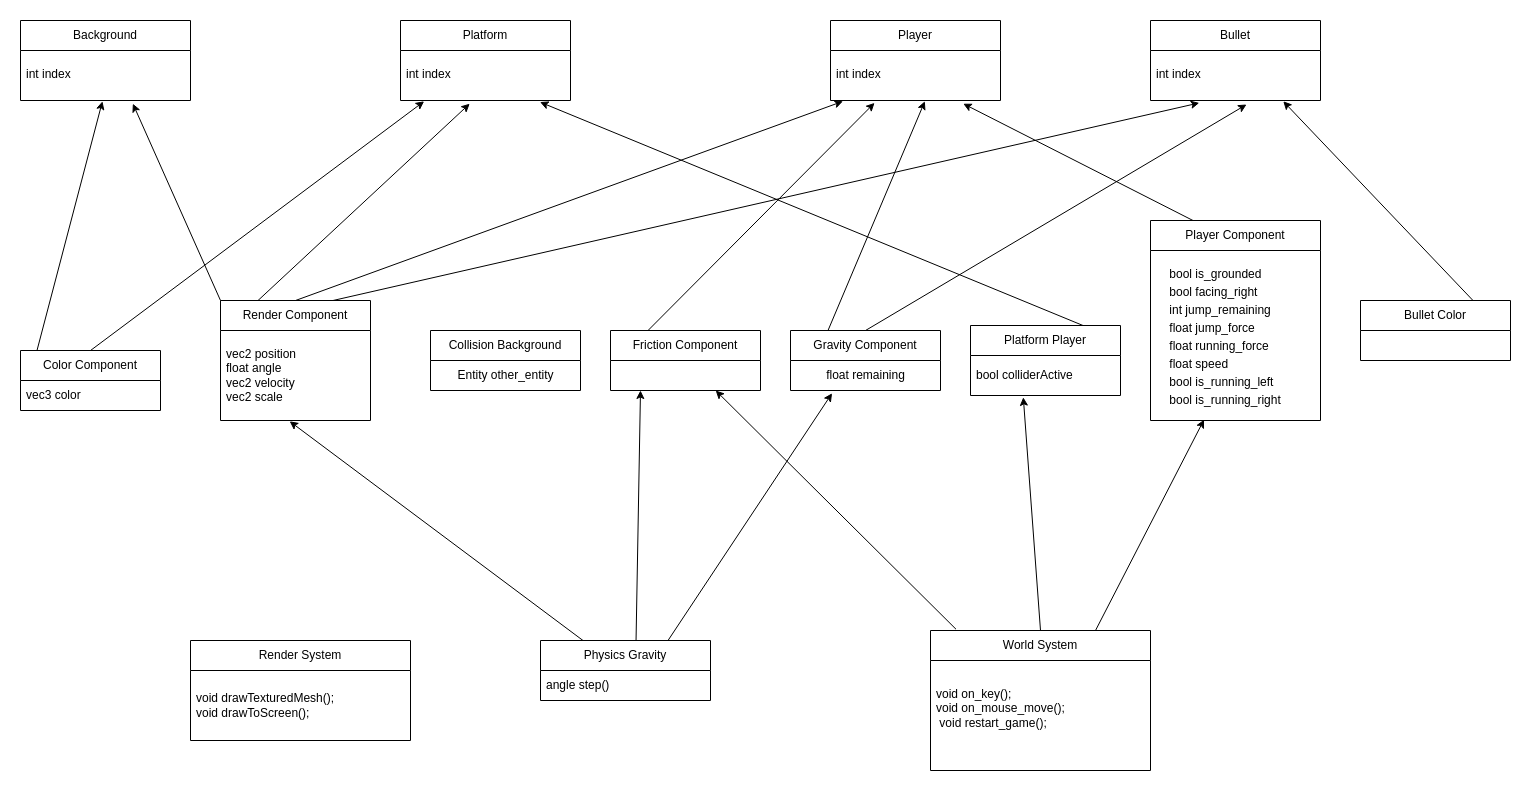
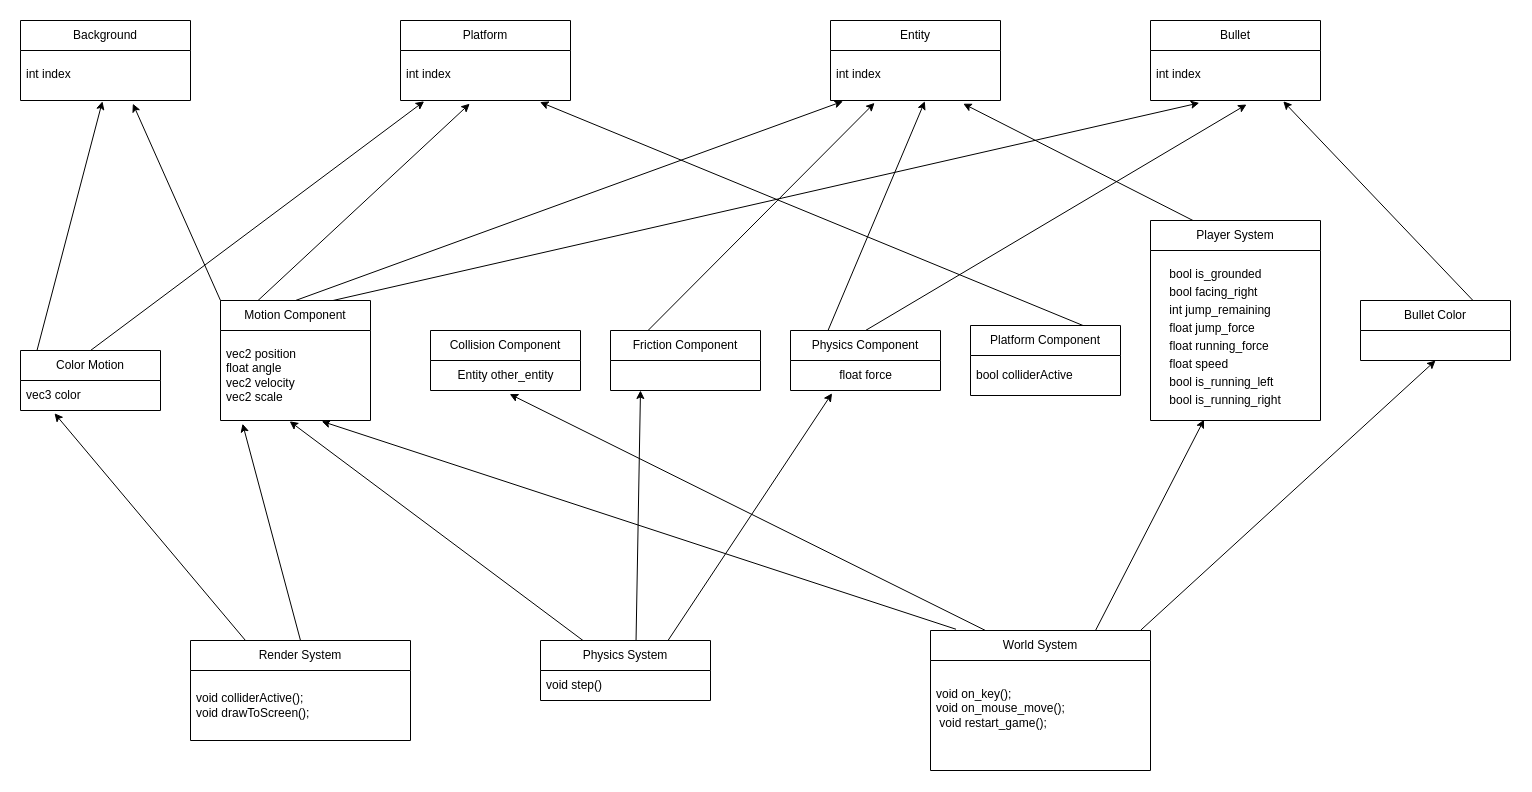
- <mxCell id="32" value="Player" style="swimlane;fontStyle=0;childLayout=stackLayout;horizontal=1;startSize=30;horizontalStack=0;resizeParent=1;resizeParentMax=0;resizeLast=0;collapsible=1;marginBottom=0;whiteSpace=wrap;html=1;fillColor=default;" vertex="1" parent="1"><mxGeometry x="830" y="20" width="170" height="80" as="geometry" /></mxCell>
+ <mxCell id="32" value="Entity" style="swimlane;fontStyle=0;childLayout=stackLayout;horizontal=1;startSize=30;horizontalStack=0;resizeParent=1;resizeParentMax=0;resizeLast=0;collapsible=1;marginBottom=0;whiteSpace=wrap;html=1;fillColor=default;" vertex="1" parent="1"><mxGeometry x="830" y="20" width="170" height="80" as="geometry" /></mxCell>
- <mxCell id="8" value="Player Component" style="swimlane;fontStyle=0;childLayout=stackLayout;horizontal=1;startSize=30;horizontalStack=0;resizeParent=1;resizeParentMax=0;resizeLast=0;collapsible=1;marginBottom=0;whiteSpace=wrap;html=1;fillColor=default;" parent="1" vertex="1"><mxGeometry x="1150" y="220" width="170" height="200" as="geometry" /></mxCell>
+ <mxCell id="8" value="Player System" style="swimlane;fontStyle=0;childLayout=stackLayout;horizontal=1;startSize=30;horizontalStack=0;resizeParent=1;resizeParentMax=0;resizeLast=0;collapsible=1;marginBottom=0;whiteSpace=wrap;html=1;fillColor=default;" parent="1" vertex="1"><mxGeometry x="1150" y="220" width="170" height="200" as="geometry" /></mxCell>
- <mxCell id="4" value="Render Component" style="swimlane;fontStyle=0;childLayout=stackLayout;horizontal=1;startSize=30;horizontalStack=0;resizeParent=1;resizeParentMax=0;resizeLast=0;collapsible=1;marginBottom=0;whiteSpace=wrap;html=1;" parent="1" vertex="1"><mxGeometry x="220" y="300" width="150" height="120" as="geometry" /></mxCell>
+ <mxCell id="4" value="Motion Component" style="swimlane;fontStyle=0;childLayout=stackLayout;horizontal=1;startSize=30;horizontalStack=0;resizeParent=1;resizeParentMax=0;resizeLast=0;collapsible=1;marginBottom=0;whiteSpace=wrap;html=1;" parent="1" vertex="1"><mxGeometry x="220" y="300" width="150" height="120" as="geometry" /></mxCell>
- <mxCell id="2" value="Platform Player" style="swimlane;fontStyle=0;childLayout=stackLayout;horizontal=1;startSize=30;horizontalStack=0;resizeParent=1;resizeParentMax=0;resizeLast=0;collapsible=1;marginBottom=0;whiteSpace=wrap;html=1;" parent="1" vertex="1"><mxGeometry x="970" y="325" width="150" height="70" as="geometry" /></mxCell>
+ <mxCell id="2" value="Platform Component" style="swimlane;fontStyle=0;childLayout=stackLayout;horizontal=1;startSize=30;horizontalStack=0;resizeParent=1;resizeParentMax=0;resizeLast=0;collapsible=1;marginBottom=0;whiteSpace=wrap;html=1;" parent="1" vertex="1"><mxGeometry x="970" y="325" width="150" height="70" as="geometry" /></mxCell>
- <mxCell id="20" value="Collision Background" style="swimlane;fontStyle=0;childLayout=stackLayout;horizontal=1;startSize=30;horizontalStack=0;resizeParent=1;resizeParentMax=0;resizeLast=0;collapsible=1;marginBottom=0;whiteSpace=wrap;html=1;" vertex="1" parent="1"><mxGeometry x="430" y="330" width="150" height="60" as="geometry" /></mxCell>
+ <mxCell id="20" value="Collision Component" style="swimlane;fontStyle=0;childLayout=stackLayout;horizontal=1;startSize=30;horizontalStack=0;resizeParent=1;resizeParentMax=0;resizeLast=0;collapsible=1;marginBottom=0;whiteSpace=wrap;html=1;" vertex="1" parent="1"><mxGeometry x="430" y="330" width="150" height="60" as="geometry" /></mxCell>
- <mxCell id="17" value="Gravity Component" style="swimlane;fontStyle=0;childLayout=stackLayout;horizontal=1;startSize=30;horizontalStack=0;resizeParent=1;resizeParentMax=0;resizeLast=0;collapsible=1;marginBottom=0;whiteSpace=wrap;html=1;" vertex="1" parent="1"><mxGeometry x="790" y="330" width="150" height="60" as="geometry" /></mxCell>
+ <mxCell id="17" value="Physics Component" style="swimlane;fontStyle=0;childLayout=stackLayout;horizontal=1;startSize=30;horizontalStack=0;resizeParent=1;resizeParentMax=0;resizeLast=0;collapsible=1;marginBottom=0;whiteSpace=wrap;html=1;" vertex="1" parent="1"><mxGeometry x="790" y="330" width="150" height="60" as="geometry" /></mxCell>
- <mxCell id="6" value="Color Component" style="swimlane;fontStyle=0;childLayout=stackLayout;horizontal=1;startSize=30;horizontalStack=0;resizeParent=1;resizeParentMax=0;resizeLast=0;collapsible=1;marginBottom=0;whiteSpace=wrap;html=1;" parent="1" vertex="1"><mxGeometry x="20" y="350" width="140" height="60" as="geometry" /></mxCell>
+ <mxCell id="6" value="Color Motion" style="swimlane;fontStyle=0;childLayout=stackLayout;horizontal=1;startSize=30;horizontalStack=0;resizeParent=1;resizeParentMax=0;resizeLast=0;collapsible=1;marginBottom=0;whiteSpace=wrap;html=1;" parent="1" vertex="1"><mxGeometry x="20" y="350" width="140" height="60" as="geometry" /></mxCell>
- <mxCell id="18" value="float remaining" style="text;html=1;align=center;verticalAlign=middle;resizable=0;points=[];autosize=1;strokeColor=none;fillColor=none;" vertex="1" parent="17"><mxGeometry y="30" width="150" height="30" as="geometry" /></mxCell>
+ <mxCell id="18" value="float force" style="text;html=1;align=center;verticalAlign=middle;resizable=0;points=[];autosize=1;strokeColor=none;fillColor=none;" vertex="1" parent="17"><mxGeometry y="30" width="150" height="30" as="geometry" /></mxCell>
- <mxCell id="25" value="" style="endArrow=classic;html=1;rounded=0;exitX=0.116;exitY=-0.009;exitDx=0;exitDy=0;exitPerimeter=0;" edge="1" parent="1" source="14" target="16"><mxGeometry width="50" height="50" relative="1" as="geometry"><mxPoint x="352.5" y="620" as="sourcePoint" /><mxPoint x="299.15" y="430.81" as="targetPoint" /></mxGeometry></mxCell>
+ <mxCell id="25" value="" style="endArrow=classic;html=1;rounded=0;exitX=0.116;exitY=-0.009;exitDx=0;exitDy=0;entryX=0.675;entryY=1.009;entryDx=0;entryDy=0;entryPerimeter=0;exitPerimeter=0;" edge="1" parent="1" source="14" target="5"><mxGeometry width="50" height="50" relative="1" as="geometry"><mxPoint x="352.5" y="620" as="sourcePoint" /><mxPoint x="299.15" y="430.81" as="targetPoint" /></mxGeometry></mxCell>
+ <mxCell id="31" value="" style="endArrow=classic;html=1;rounded=0;exitX=0.956;exitY=-0.003;exitDx=0;exitDy=0;entryX=0.5;entryY=1;entryDx=0;entryDy=0;exitPerimeter=0;" edge="1" parent="1" source="14" target="19"><mxGeometry width="50" height="50" relative="1" as="geometry"><mxPoint x="925" y="600" as="sourcePoint" /><mxPoint x="1213.55" y="429.15" as="targetPoint" /></mxGeometry></mxCell>
+ <mxCell id="26" value="" style="endArrow=classic;html=1;rounded=0;exitX=0.25;exitY=0;exitDx=0;exitDy=0;entryX=0.528;entryY=1.12;entryDx=0;entryDy=0;entryPerimeter=0;" edge="1" parent="1" source="14" target="21"><mxGeometry width="50" height="50" relative="1" as="geometry"><mxPoint x="372.5" y="640" as="sourcePoint" /><mxPoint x="319.15" y="450.81" as="targetPoint" /></mxGeometry></mxCell>
- <mxCell id="29" value="" style="endArrow=classic;html=1;rounded=0;exitX=0.5;exitY=0;exitDx=0;exitDy=0;entryX=0.352;entryY=1.045;entryDx=0;entryDy=0;entryPerimeter=0;" edge="1" parent="1" source="14" target="3"><mxGeometry width="50" height="50" relative="1" as="geometry"><mxPoint x="815" y="600" as="sourcePoint" /><mxPoint x="519.2" y="403.6" as="targetPoint" /></mxGeometry></mxCell>
+ <mxCell id="22" value="" style="endArrow=classic;html=1;rounded=0;exitX=0.25;exitY=0;exitDx=0;exitDy=0;entryX=0.243;entryY=1.093;entryDx=0;entryDy=0;entryPerimeter=0;" edge="1" parent="1" source="10" target="7"><mxGeometry width="50" height="50" relative="1" as="geometry"><mxPoint x="650" y="530" as="sourcePoint" /><mxPoint x="800" y="470" as="targetPoint" /></mxGeometry></mxCell>
+ <mxCell id="23" value="" style="endArrow=classic;html=1;rounded=0;exitX=0.5;exitY=0;exitDx=0;exitDy=0;entryX=0.147;entryY=1.036;entryDx=0;entryDy=0;entryPerimeter=0;" edge="1" parent="1" source="10" target="5"><mxGeometry width="50" height="50" relative="1" as="geometry"><mxPoint x="85" y="620" as="sourcePoint" /><mxPoint x="64.02" y="422.79" as="targetPoint" /></mxGeometry></mxCell>
- <mxCell id="12" value="Physics Gravity" style="swimlane;fontStyle=0;childLayout=stackLayout;horizontal=1;startSize=30;horizontalStack=0;resizeParent=1;resizeParentMax=0;resizeLast=0;collapsible=1;marginBottom=0;whiteSpace=wrap;html=1;" parent="1" vertex="1"><mxGeometry x="540" y="640" width="170" height="60" as="geometry" /></mxCell>
+ <mxCell id="12" value="Physics System" style="swimlane;fontStyle=0;childLayout=stackLayout;horizontal=1;startSize=30;horizontalStack=0;resizeParent=1;resizeParentMax=0;resizeLast=0;collapsible=1;marginBottom=0;whiteSpace=wrap;html=1;" parent="1" vertex="1"><mxGeometry x="540" y="640" width="170" height="60" as="geometry" /></mxCell>
- <mxCell id="13" value="angle&amp;nbsp;step()" style="text;strokeColor=none;fillColor=none;align=left;verticalAlign=middle;spacingLeft=4;spacingRight=4;overflow=hidden;points=[[0,0.5],[1,0.5]];portConstraint=eastwest;rotatable=0;whiteSpace=wrap;html=1;" parent="12" vertex="1"><mxGeometry y="30" width="170" height="30" as="geometry" /></mxCell>
+ <mxCell id="13" value="void&amp;nbsp;step()" style="text;strokeColor=none;fillColor=none;align=left;verticalAlign=middle;spacingLeft=4;spacingRight=4;overflow=hidden;points=[[0,0.5],[1,0.5]];portConstraint=eastwest;rotatable=0;whiteSpace=wrap;html=1;" parent="12" vertex="1"><mxGeometry y="30" width="170" height="30" as="geometry" /></mxCell>
- <mxCell id="11" value="&lt;div&gt;void drawTexturedMesh();&lt;/div&gt;&lt;div&gt;void drawToScreen();&lt;span style=&quot;&quot;&gt;&lt;/span&gt;&lt;/div&gt;" style="text;strokeColor=none;fillColor=none;align=left;verticalAlign=middle;spacingLeft=4;spacingRight=4;overflow=hidden;points=[[0,0.5],[1,0.5]];portConstraint=eastwest;rotatable=0;whiteSpace=wrap;html=1;" parent="10" vertex="1"><mxGeometry y="30" width="220" height="70" as="geometry" /></mxCell>
+ <mxCell id="11" value="&lt;div&gt;void colliderActive();&lt;/div&gt;&lt;div&gt;void drawToScreen();&lt;span style=&quot;&quot;&gt;&lt;/span&gt;&lt;/div&gt;" style="text;strokeColor=none;fillColor=none;align=left;verticalAlign=middle;spacingLeft=4;spacingRight=4;overflow=hidden;points=[[0,0.5],[1,0.5]];portConstraint=eastwest;rotatable=0;whiteSpace=wrap;html=1;" parent="10" vertex="1"><mxGeometry y="30" width="220" height="70" as="geometry" /></mxCell>
